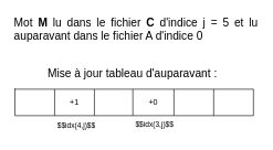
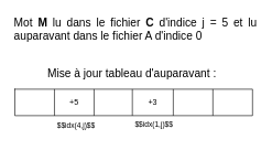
- <mxCell id="5" value="+1" style="shape=partialRectangle;html=1;whiteSpace=wrap;connectable=0;strokeColor=inherit;overflow=hidden;fillColor=none;top=0;left=0;bottom=0;right=0;pointerEvents=1;" parent="3" vertex="1"><mxGeometry x="60" width="60" height="40" as="geometry"><mxRectangle width="60" height="40" as="alternateBounds" /></mxGeometry></mxCell>
+ <mxCell id="5" value="+5" style="shape=partialRectangle;html=1;whiteSpace=wrap;connectable=0;strokeColor=inherit;overflow=hidden;fillColor=none;top=0;left=0;bottom=0;right=0;pointerEvents=1;" parent="3" vertex="1"><mxGeometry x="60" width="60" height="40" as="geometry"><mxRectangle width="60" height="40" as="alternateBounds" /></mxGeometry></mxCell>
- <mxCell id="7" value="+0" style="shape=partialRectangle;html=1;whiteSpace=wrap;connectable=0;strokeColor=inherit;overflow=hidden;fillColor=none;top=0;left=0;bottom=0;right=0;pointerEvents=1;" parent="3" vertex="1"><mxGeometry x="178" width="62" height="40" as="geometry"><mxRectangle width="62" height="40" as="alternateBounds" /></mxGeometry></mxCell>
+ <mxCell id="7" value="+3" style="shape=partialRectangle;html=1;whiteSpace=wrap;connectable=0;strokeColor=inherit;overflow=hidden;fillColor=none;top=0;left=0;bottom=0;right=0;pointerEvents=1;" parent="3" vertex="1"><mxGeometry x="178" width="62" height="40" as="geometry"><mxRectangle width="62" height="40" as="alternateBounds" /></mxGeometry></mxCell>
- <mxCell id="13" value="&lt;font&gt;$$idx(3,j)$$&lt;/font&gt;" style="text;strokeColor=none;align=center;fillColor=none;html=1;verticalAlign=middle;whiteSpace=wrap;rounded=0;fontSize=11;" parent="1" vertex="1"><mxGeometry x="203" y="173" width="60" height="30" as="geometry" /></mxCell>
+ <mxCell id="13" value="&lt;font&gt;$$idx(1,j)$$&lt;/font&gt;" style="text;strokeColor=none;align=center;fillColor=none;html=1;verticalAlign=middle;whiteSpace=wrap;rounded=0;fontSize=11;" parent="1" vertex="1"><mxGeometry x="203" y="173" width="60" height="30" as="geometry" /></mxCell>
